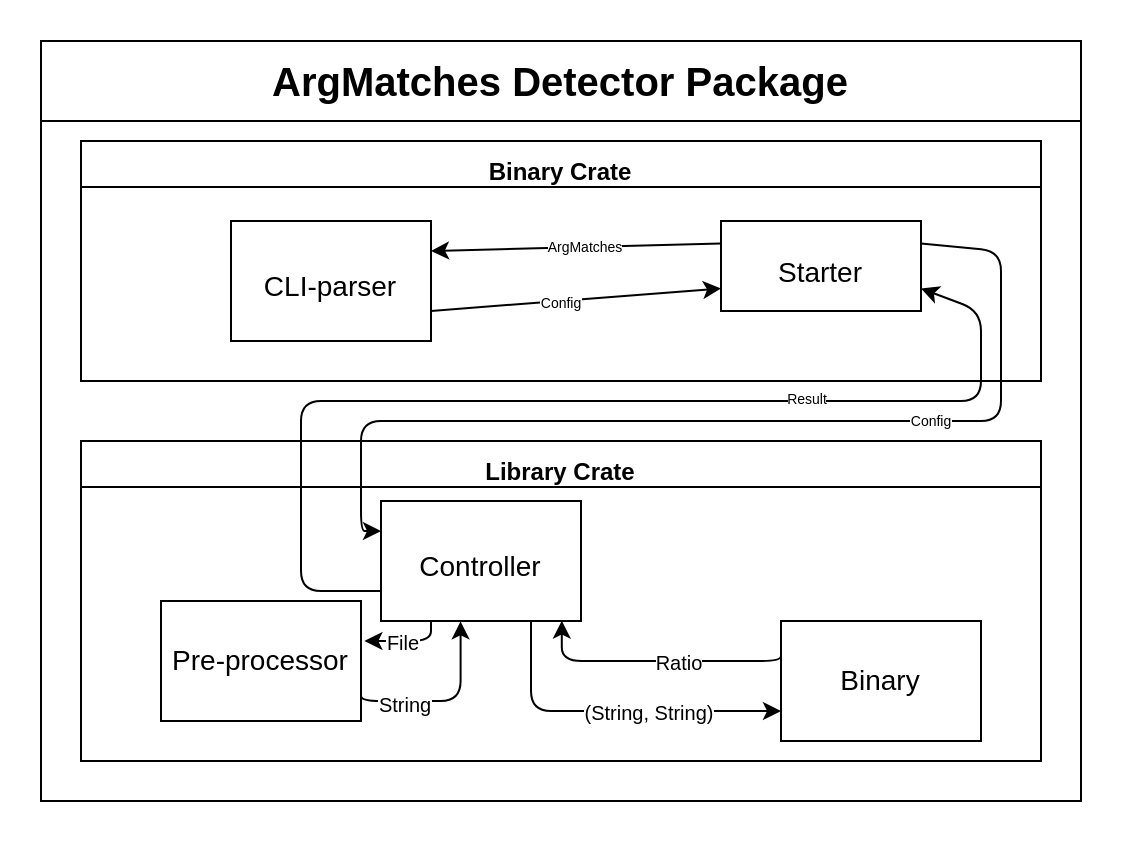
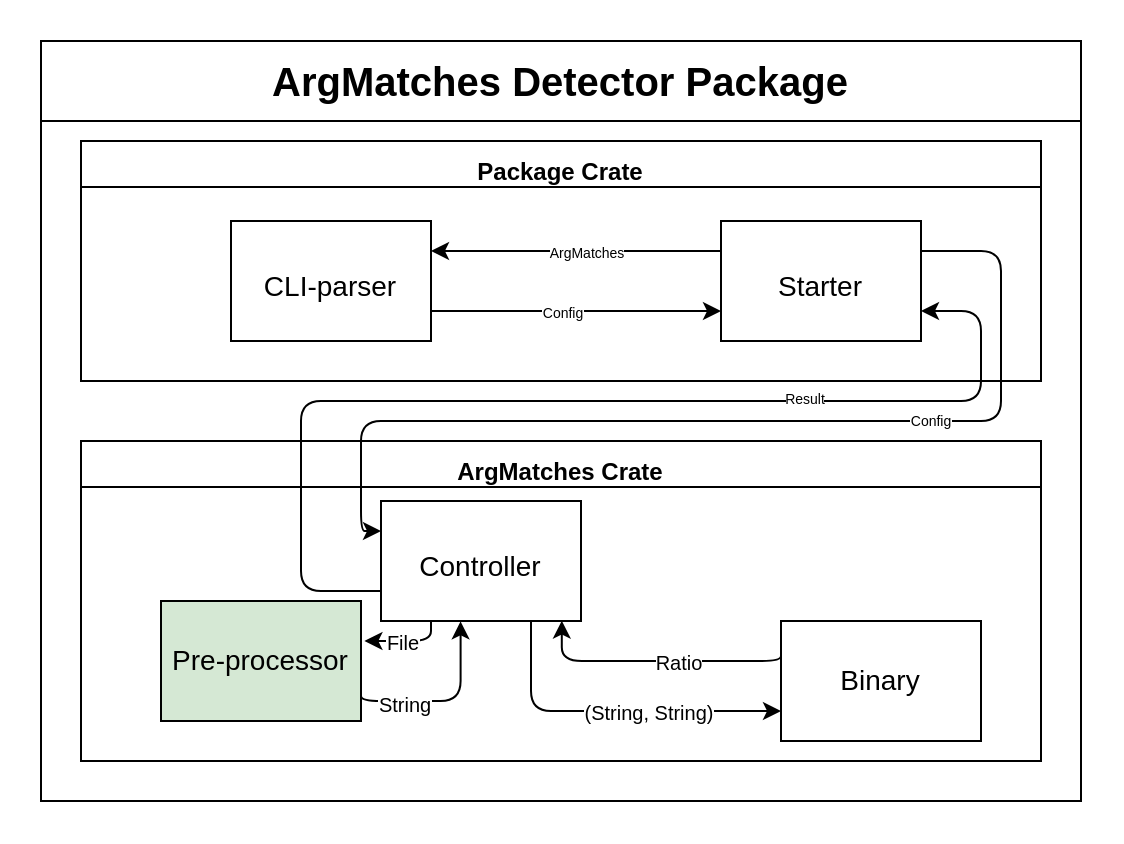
- <mxCell id="3" value="&lt;font style=&quot;font-size: 12px;&quot;&gt;Binary Crate&lt;br&gt;&lt;/font&gt;" style="swimlane;whiteSpace=wrap;html=1;fontSize=20;" parent="2" vertex="1"><mxGeometry x="20" y="50" width="480" height="120" as="geometry" /></mxCell>
+ <mxCell id="3" value="&lt;font style=&quot;font-size: 12px;&quot;&gt;Package Crate&lt;br&gt;&lt;/font&gt;" style="swimlane;whiteSpace=wrap;html=1;fontSize=20;" parent="2" vertex="1"><mxGeometry x="20" y="50" width="480" height="120" as="geometry" /></mxCell>
- <mxCell id="9" value="&lt;p style=&quot;&quot;&gt;&lt;font style=&quot;font-size: 14px;&quot;&gt;Starter&lt;/font&gt;&lt;/p&gt;" style="rounded=0;whiteSpace=wrap;html=1;fontSize=20;" parent="3" vertex="1"><mxGeometry x="320" y="40" width="100" height="45" as="geometry" /></mxCell>
+ <mxCell id="9" value="&lt;p style=&quot;&quot;&gt;&lt;font style=&quot;font-size: 14px;&quot;&gt;Starter&lt;/font&gt;&lt;/p&gt;" style="rounded=0;whiteSpace=wrap;html=1;fontSize=20;" parent="3" vertex="1"><mxGeometry x="320" y="40" width="100" height="60" as="geometry" /></mxCell>
- <mxCell id="10" value="&lt;span style=&quot;font-size: 12px;&quot;&gt;Library Crate&lt;/span&gt;" style="swimlane;whiteSpace=wrap;html=1;fontFamily=Helvetica;fontSize=20;" parent="2" vertex="1"><mxGeometry x="20" y="200" width="480" height="160" as="geometry" /></mxCell>
+ <mxCell id="10" value="&lt;span style=&quot;font-size: 12px;&quot;&gt;ArgMatches Crate&lt;/span&gt;" style="swimlane;whiteSpace=wrap;html=1;fontFamily=Helvetica;fontSize=20;" parent="2" vertex="1"><mxGeometry x="20" y="200" width="480" height="160" as="geometry" /></mxCell>
- <mxCell id="11" value="&lt;font style=&quot;font-size: 14px;&quot;&gt;Pre-processor&lt;/font&gt;" style="rounded=0;whiteSpace=wrap;html=1;fontFamily=Helvetica;fontSize=7;" parent="10" vertex="1"><mxGeometry x="40" y="80" width="100" height="60" as="geometry" /></mxCell>
+ <mxCell id="11" value="&lt;font style=&quot;font-size: 14px;&quot;&gt;Pre-processor&lt;/font&gt;" style="rounded=0;whiteSpace=wrap;html=1;fontFamily=Helvetica;fontSize=7;fillColor=#d5e8d4;" parent="10" vertex="1"><mxGeometry x="40" y="80" width="100" height="60" as="geometry" /></mxCell>
